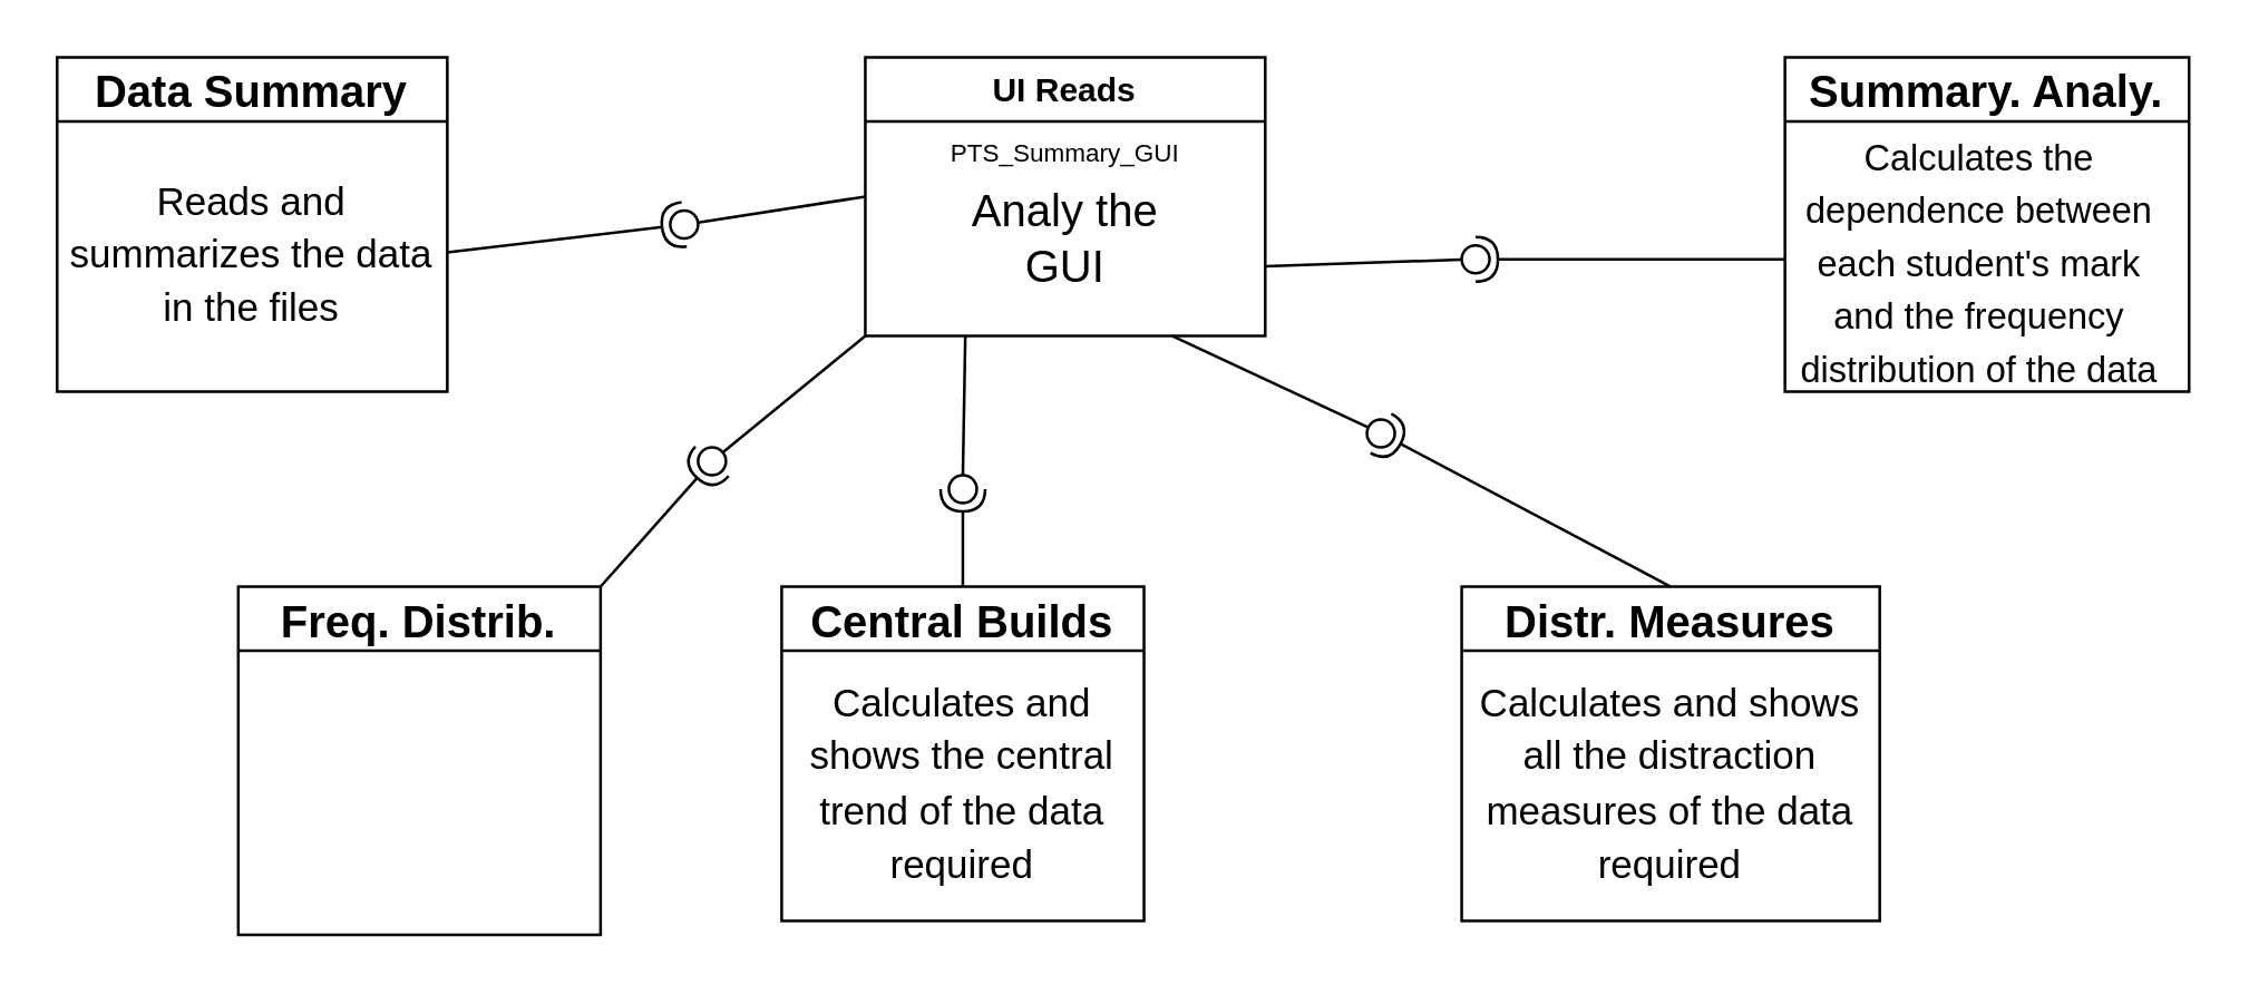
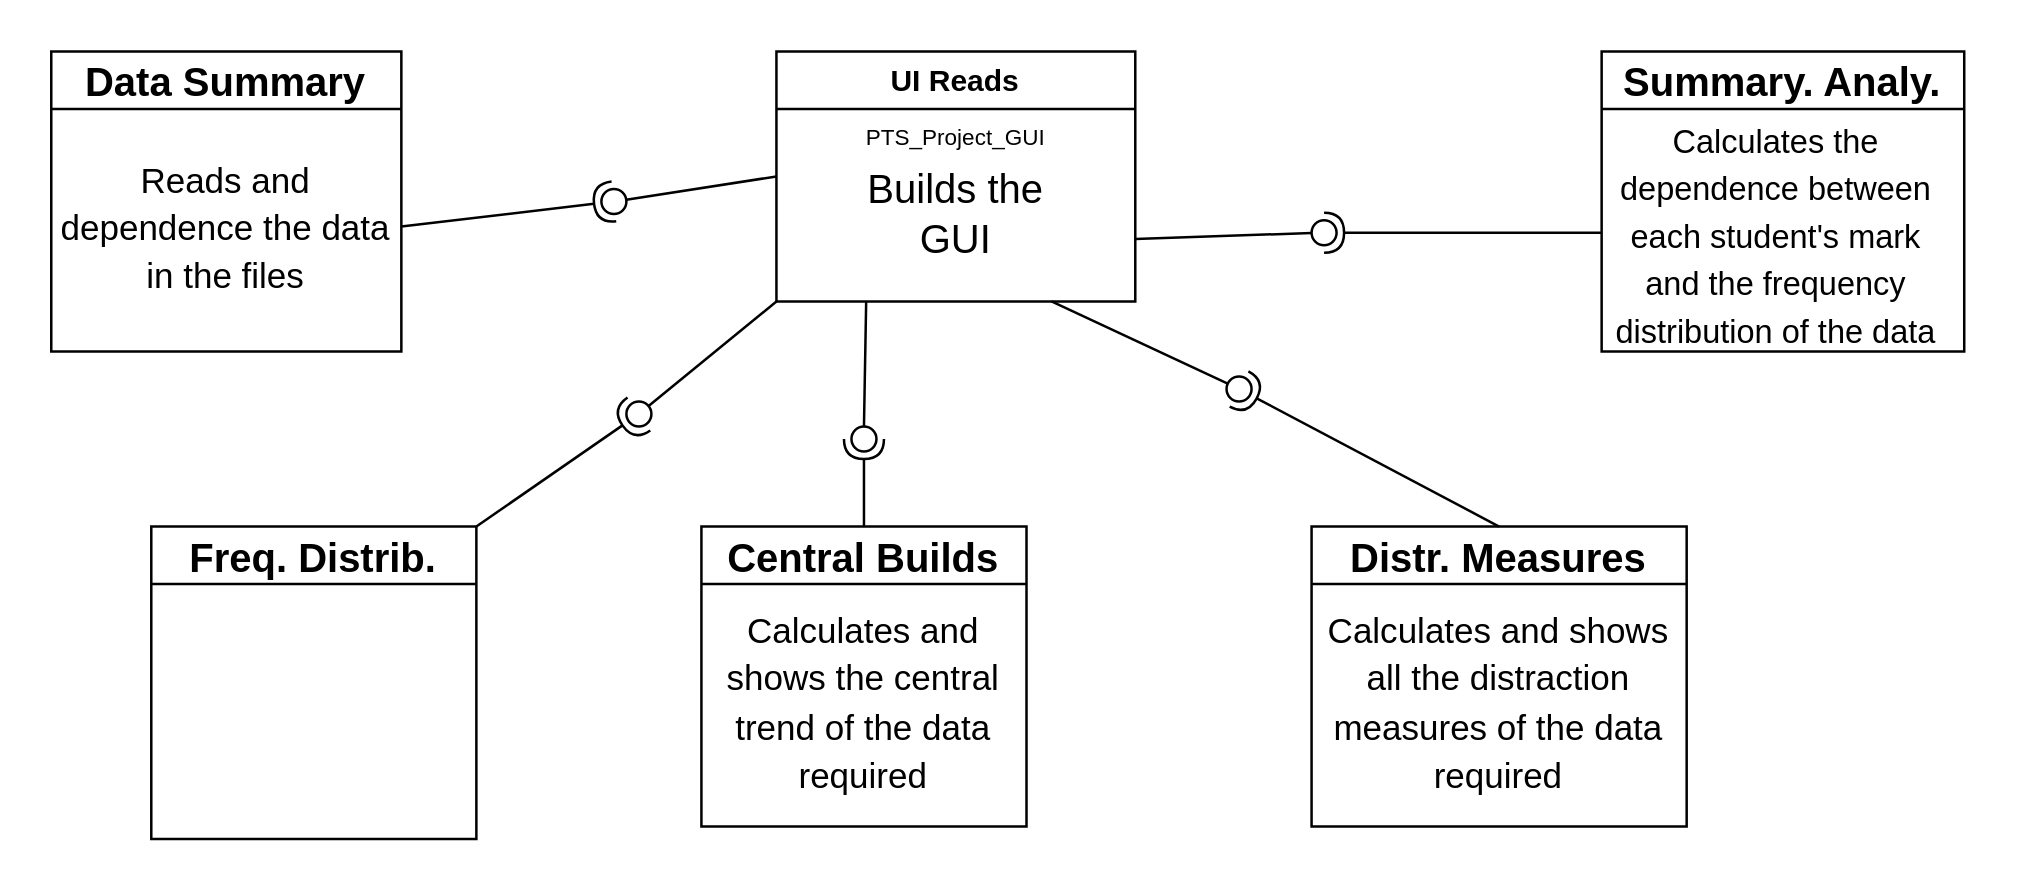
- <mxCell id="3" value="PTS_Summary_GUI" style="text;html=1;strokeColor=none;fillColor=none;align=center;verticalAlign=middle;whiteSpace=wrap;rounded=0;fontSize=9;" vertex="1" parent="2"><mxGeometry x="61.75" y="30" width="20" height="10" as="geometry" /></mxCell>
+ <mxCell id="3" value="PTS_Project_GUI" style="text;html=1;strokeColor=none;fillColor=none;align=center;verticalAlign=middle;whiteSpace=wrap;rounded=0;fontSize=9;" vertex="1" parent="2"><mxGeometry x="61.75" y="30" width="20" height="10" as="geometry" /></mxCell>
- <mxCell id="4" value="Analy the GUI" style="text;html=1;strokeColor=none;fillColor=none;align=center;verticalAlign=middle;whiteSpace=wrap;rounded=0;fontSize=16;" vertex="1" parent="2"><mxGeometry x="21.75" y="40" width="100" height="50" as="geometry" /></mxCell>
+ <mxCell id="4" value="Builds the GUI" style="text;html=1;strokeColor=none;fillColor=none;align=center;verticalAlign=middle;whiteSpace=wrap;rounded=0;fontSize=16;" vertex="1" parent="2"><mxGeometry x="21.75" y="40" width="100" height="50" as="geometry" /></mxCell>
- <mxCell id="6" value="&lt;font style=&quot;font-size: 14px;&quot;&gt;Reads and summarizes the data in the files&lt;/font&gt;" style="text;html=1;strokeColor=none;fillColor=none;align=center;verticalAlign=middle;whiteSpace=wrap;rounded=0;fontSize=16;" vertex="1" parent="5"><mxGeometry y="20" width="140" height="100" as="geometry" /></mxCell>
+ <mxCell id="6" value="&lt;font style=&quot;font-size: 14px;&quot;&gt;Reads and dependence the data in the files&lt;/font&gt;" style="text;html=1;strokeColor=none;fillColor=none;align=center;verticalAlign=middle;whiteSpace=wrap;rounded=0;fontSize=16;" vertex="1" parent="5"><mxGeometry y="20" width="140" height="100" as="geometry" /></mxCell>
- <mxCell id="7" value="Freq. Distrib." style="swimlane;fontSize=16;" vertex="1" parent="1"><mxGeometry x="85" y="210" width="130" height="125" as="geometry" /></mxCell>
+ <mxCell id="7" value="Freq. Distrib." style="swimlane;fontSize=16;" vertex="1" parent="1"><mxGeometry x="60" y="210" width="130" height="125" as="geometry" /></mxCell>
